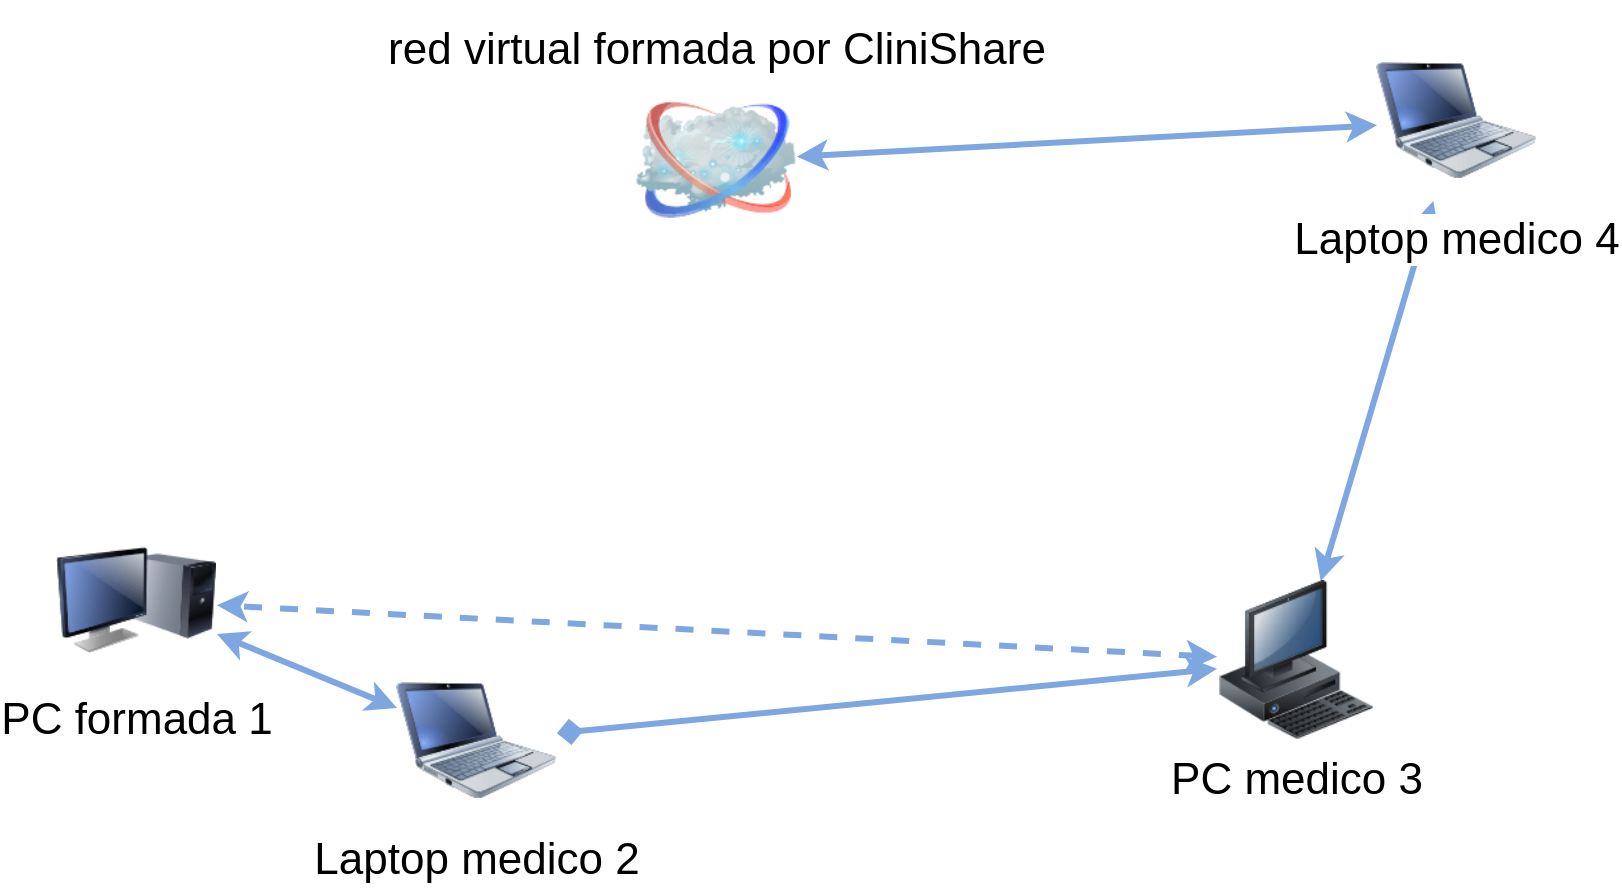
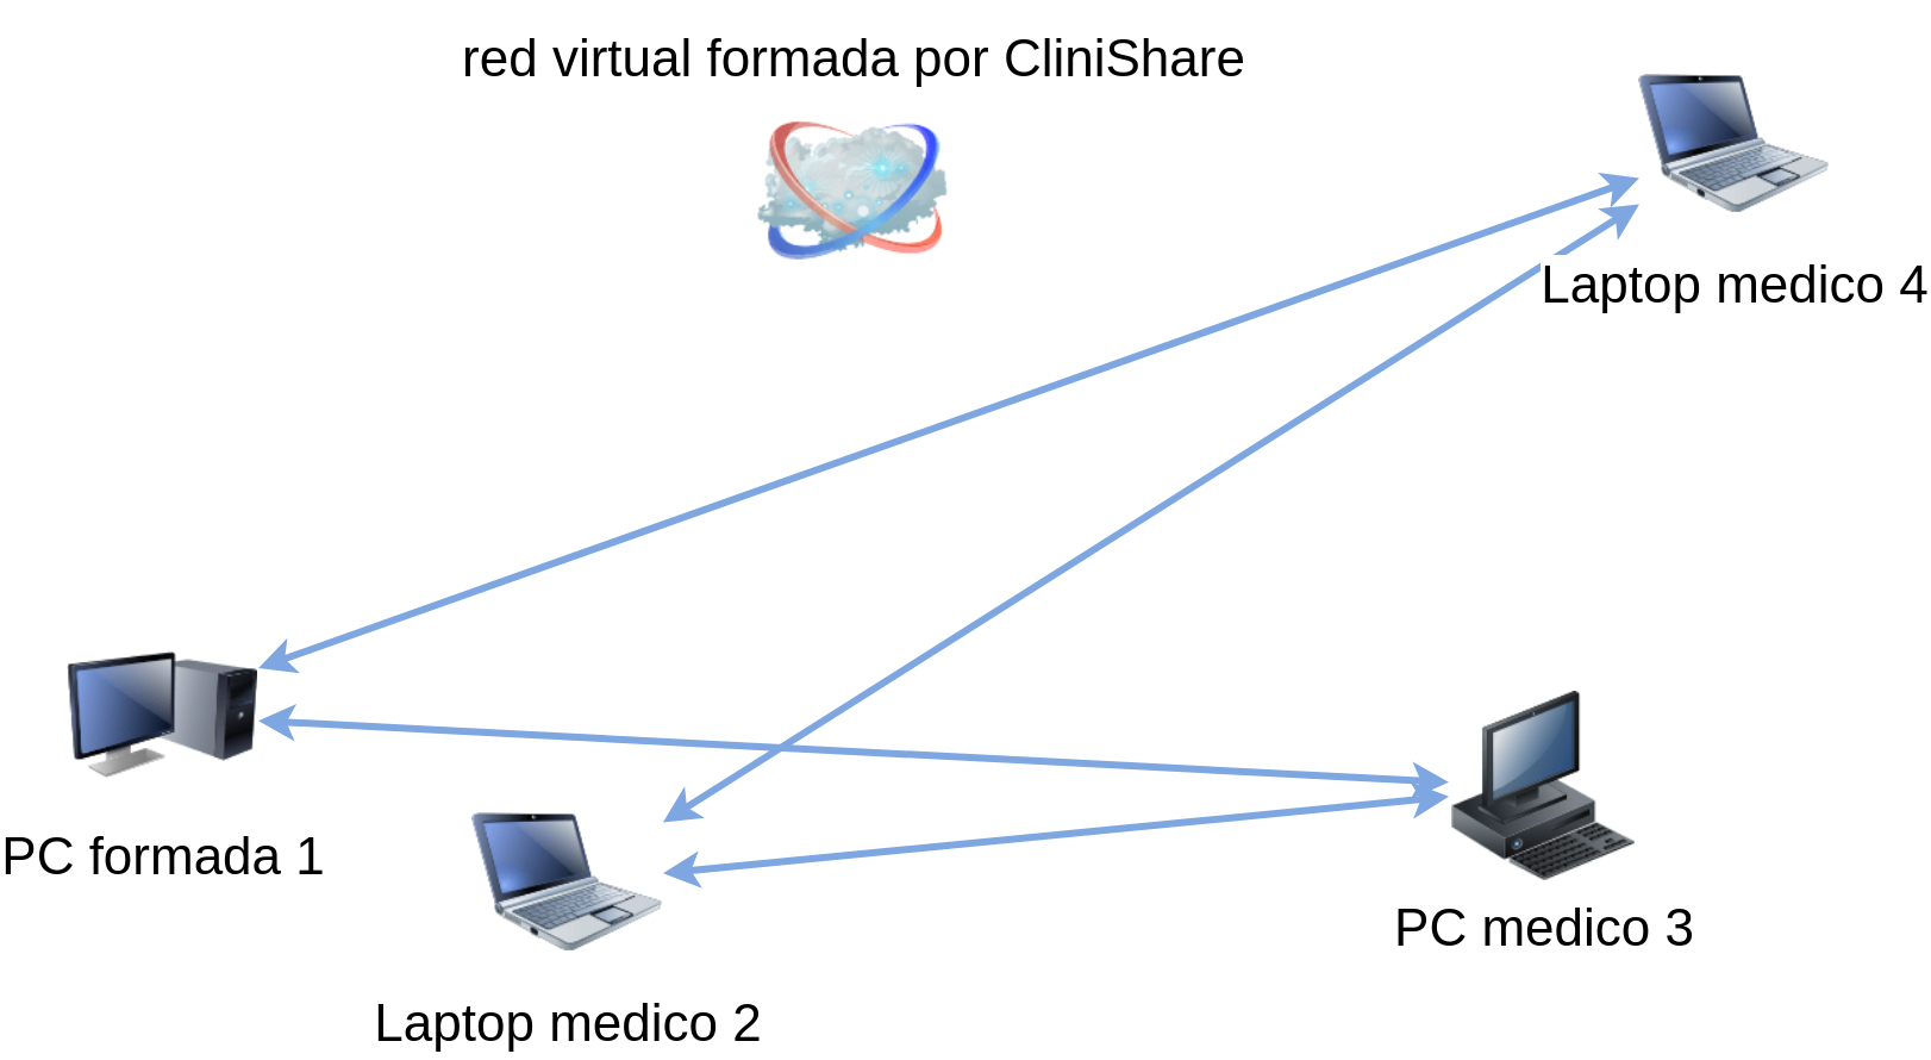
- <mxCell id="7" value="" style="endArrow=classic;startArrow=classic;html=1;rounded=0;strokeWidth=3;strokeColor=#7EA6E0;" edge="1" parent="1" source="10" target="2"><mxGeometry width="50" height="50" relative="1" as="geometry"><mxPoint x="200" y="363.529" as="sourcePoint" /><mxPoint x="110" y="326.471" as="targetPoint" /></mxGeometry></mxCell>
+ <mxCell id="7" value="" style="endArrow=classic;startArrow=classic;html=1;rounded=0;strokeWidth=3;strokeColor=#7EA6E0;entryX=1;entryY=0.25;entryDx=0;entryDy=0;" edge="1" parent="1" source="10" target="8"><mxGeometry width="50" height="50" relative="1" as="geometry"><mxPoint x="200" y="363.529" as="sourcePoint" /><mxPoint x="110" y="326.471" as="targetPoint" /></mxGeometry></mxCell>
- <mxCell id="5" value="" style="endArrow=classic;startArrow=classic;html=1;rounded=0;strokeWidth=3;strokeColor=#7EA6E0;" edge="1" parent="1" source="10" target="9"><mxGeometry width="50" height="50" relative="1" as="geometry"><mxPoint x="610" y="343.902" as="sourcePoint" /><mxPoint x="280" y="376.098" as="targetPoint" /></mxGeometry></mxCell>
- <mxCell id="6" value="" style="endArrow=classic;startArrow=classic;html=1;rounded=0;strokeWidth=3;strokeColor=#7EA6E0;dashed=1;" edge="1" parent="1" source="9" target="8"><mxGeometry width="50" height="50" relative="1" as="geometry"><mxPoint x="690" y="97.451" as="sourcePoint" /><mxPoint x="220" y="420" as="targetPoint" /></mxGeometry></mxCell>
+ <mxCell id="6" value="" style="endArrow=classic;startArrow=classic;html=1;rounded=0;strokeWidth=3;strokeColor=#7EA6E0;" edge="1" parent="1" source="9" target="8"><mxGeometry width="50" height="50" relative="1" as="geometry"><mxPoint x="690" y="97.451" as="sourcePoint" /><mxPoint x="220" y="420" as="targetPoint" /></mxGeometry></mxCell>
- <mxCell id="3" value="" style="endArrow=classic;startArrow=classic;html=1;rounded=0;strokeWidth=3;strokeColor=#7EA6E0;" edge="1" parent="1" source="11" target="8"><mxGeometry width="50" height="50" relative="1" as="geometry"><mxPoint x="240" y="70" as="sourcePoint" /><mxPoint x="290" y="20" as="targetPoint" /></mxGeometry></mxCell>
+ <mxCell id="3" value="" style="endArrow=classic;startArrow=classic;html=1;rounded=0;strokeWidth=3;strokeColor=#7EA6E0;" edge="1" parent="1" source="11" target="10"><mxGeometry width="50" height="50" relative="1" as="geometry"><mxPoint x="240" y="70" as="sourcePoint" /><mxPoint x="290" y="20" as="targetPoint" /></mxGeometry></mxCell>
- <mxCell id="4" value="" style="endArrow=diamond;startArrow=classic;html=1;rounded=0;strokeWidth=3;strokeColor=#7EA6E0;" edge="1" parent="1" source="9" target="11"><mxGeometry width="50" height="50" relative="1" as="geometry"><mxPoint x="200" y="363.529" as="sourcePoint" /><mxPoint x="110" y="326.471" as="targetPoint" /></mxGeometry></mxCell>
+ <mxCell id="4" value="" style="endArrow=classic;startArrow=classic;html=1;rounded=0;strokeWidth=3;strokeColor=#7EA6E0;" edge="1" parent="1" source="9" target="11"><mxGeometry width="50" height="50" relative="1" as="geometry"><mxPoint x="200" y="363.529" as="sourcePoint" /><mxPoint x="110" y="326.471" as="targetPoint" /></mxGeometry></mxCell>
